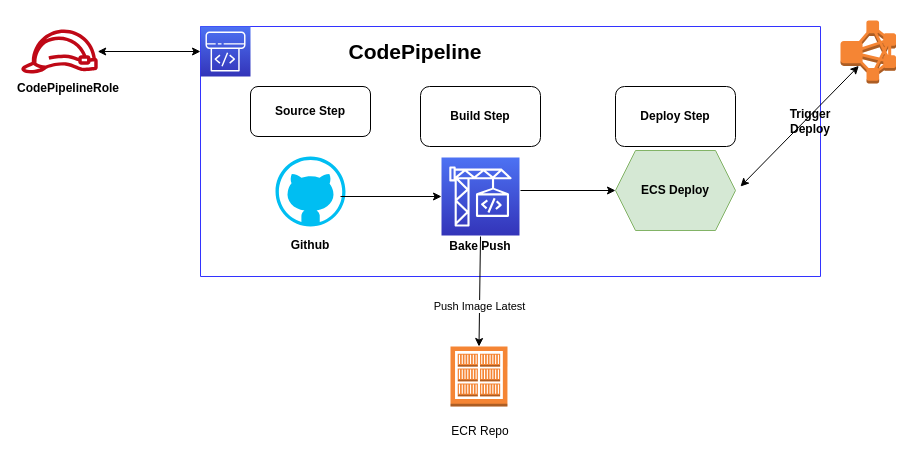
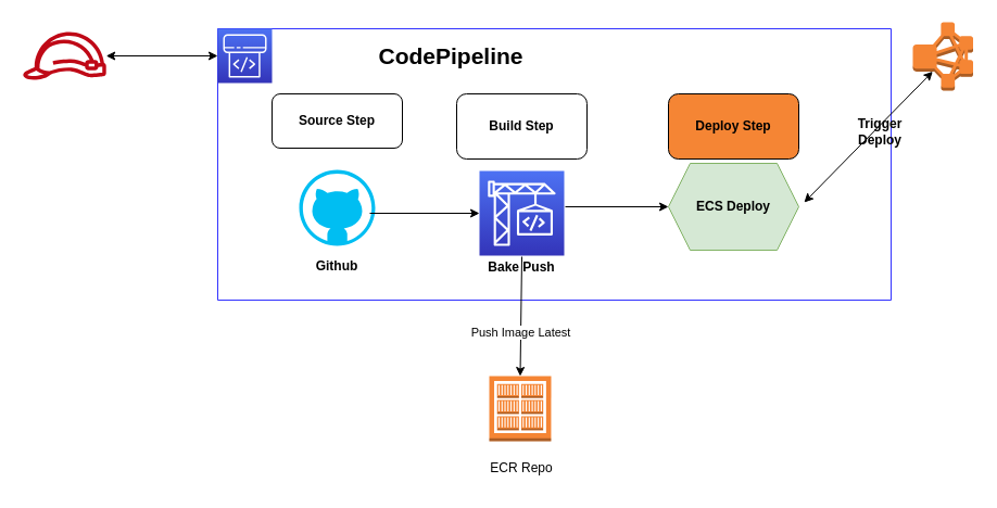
- <mxCell id="22" value="&lt;b&gt;CodePipelineRole&lt;/b&gt;" style="text;html=1;strokeColor=none;fillColor=none;align=center;verticalAlign=middle;whiteSpace=wrap;rounded=0;" vertex="1" parent="1"><mxGeometry x="38" y="73" width="60" height="30" as="geometry" /></mxCell>
- <mxCell id="10" value="&lt;b&gt;Deploy Step&lt;/b&gt;" style="rounded=1;whiteSpace=wrap;html=1;" vertex="1" parent="2"><mxGeometry x="415" y="60" width="120" height="60" as="geometry" /></mxCell>
+ <mxCell id="10" value="&lt;b&gt;Deploy Step&lt;/b&gt;" style="rounded=1;whiteSpace=wrap;html=1;fillColor=#f58534;" vertex="1" parent="2"><mxGeometry x="415" y="60" width="120" height="60" as="geometry" /></mxCell>
